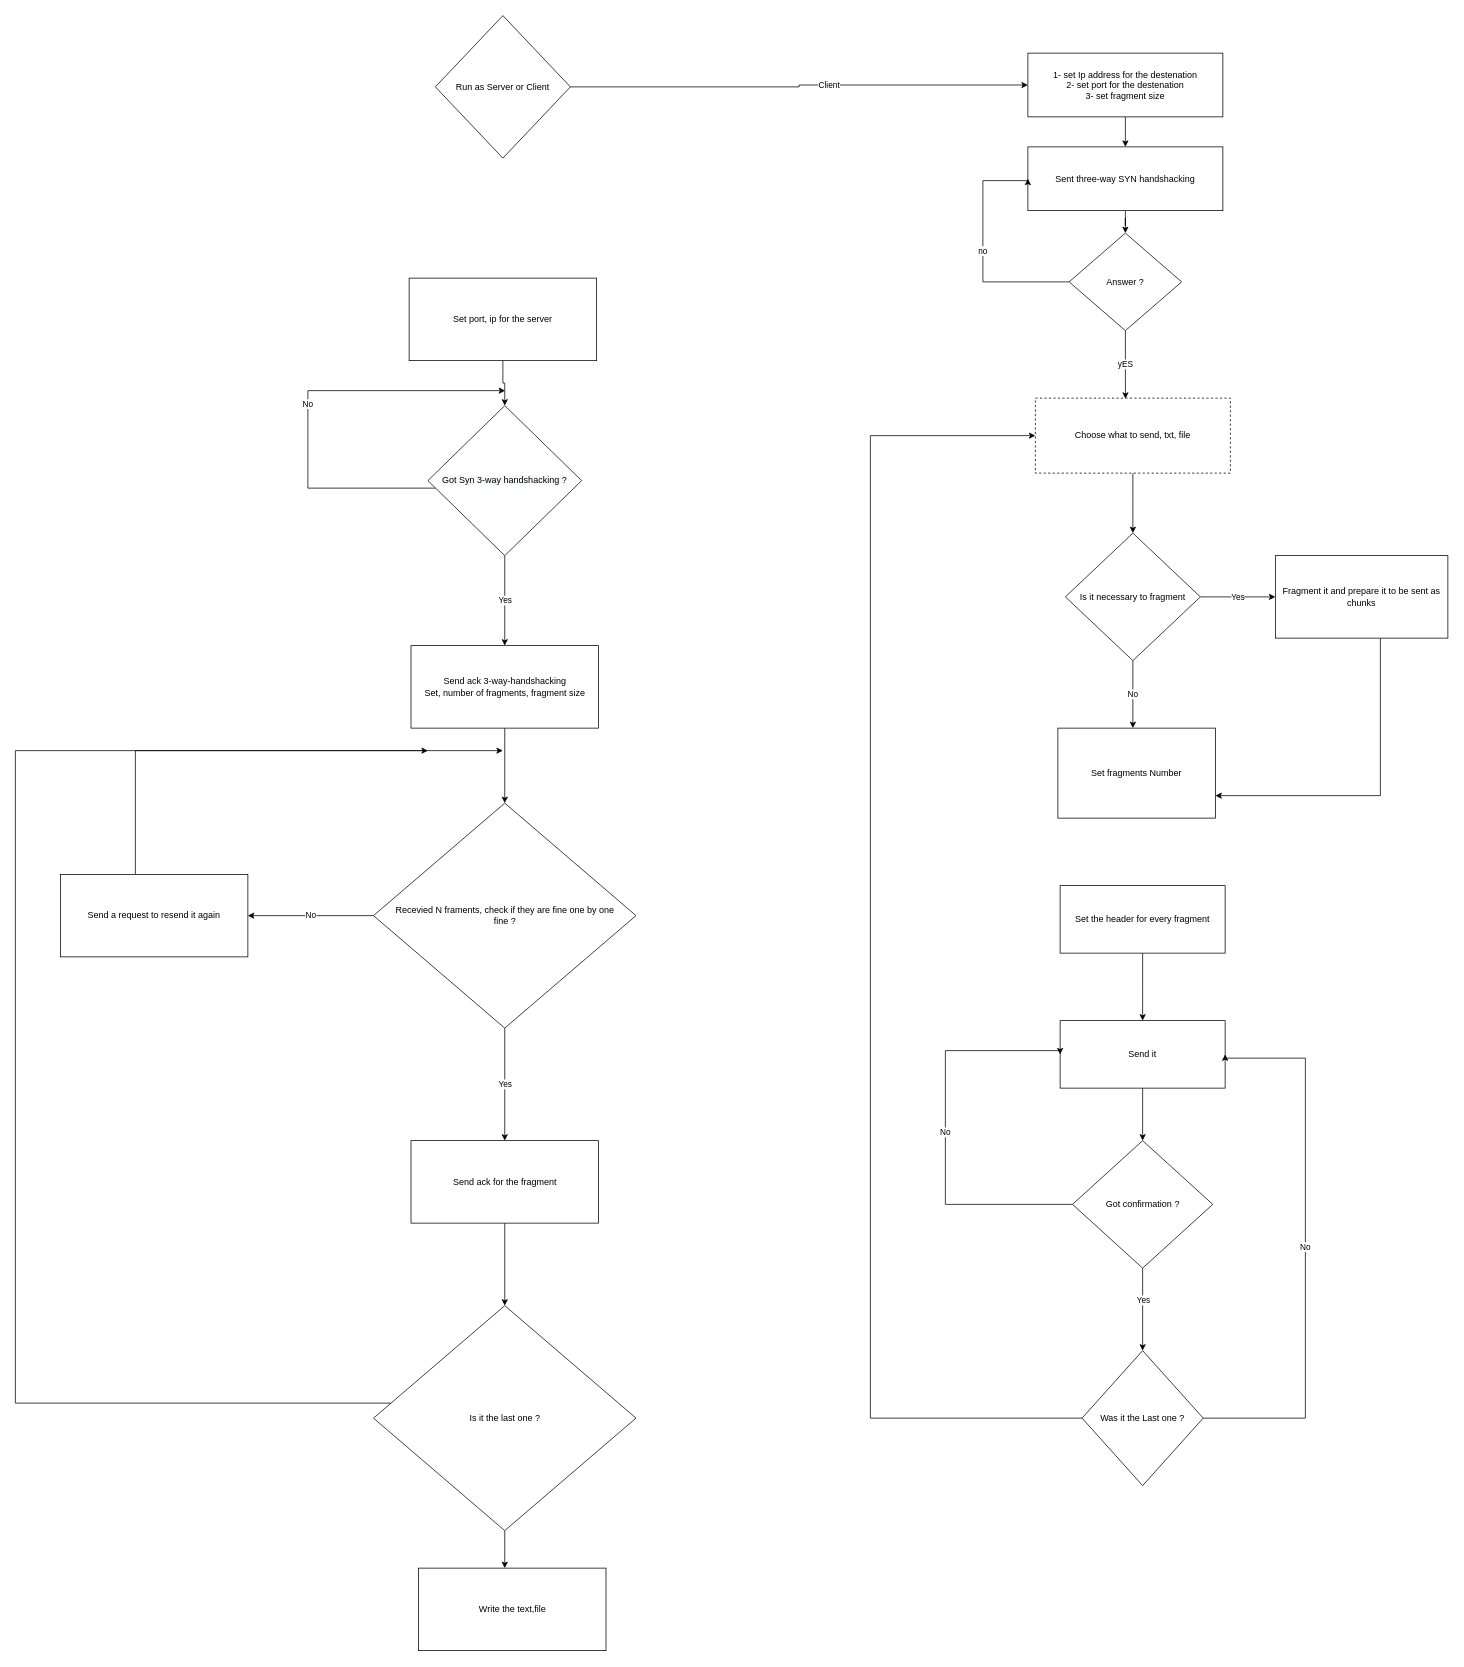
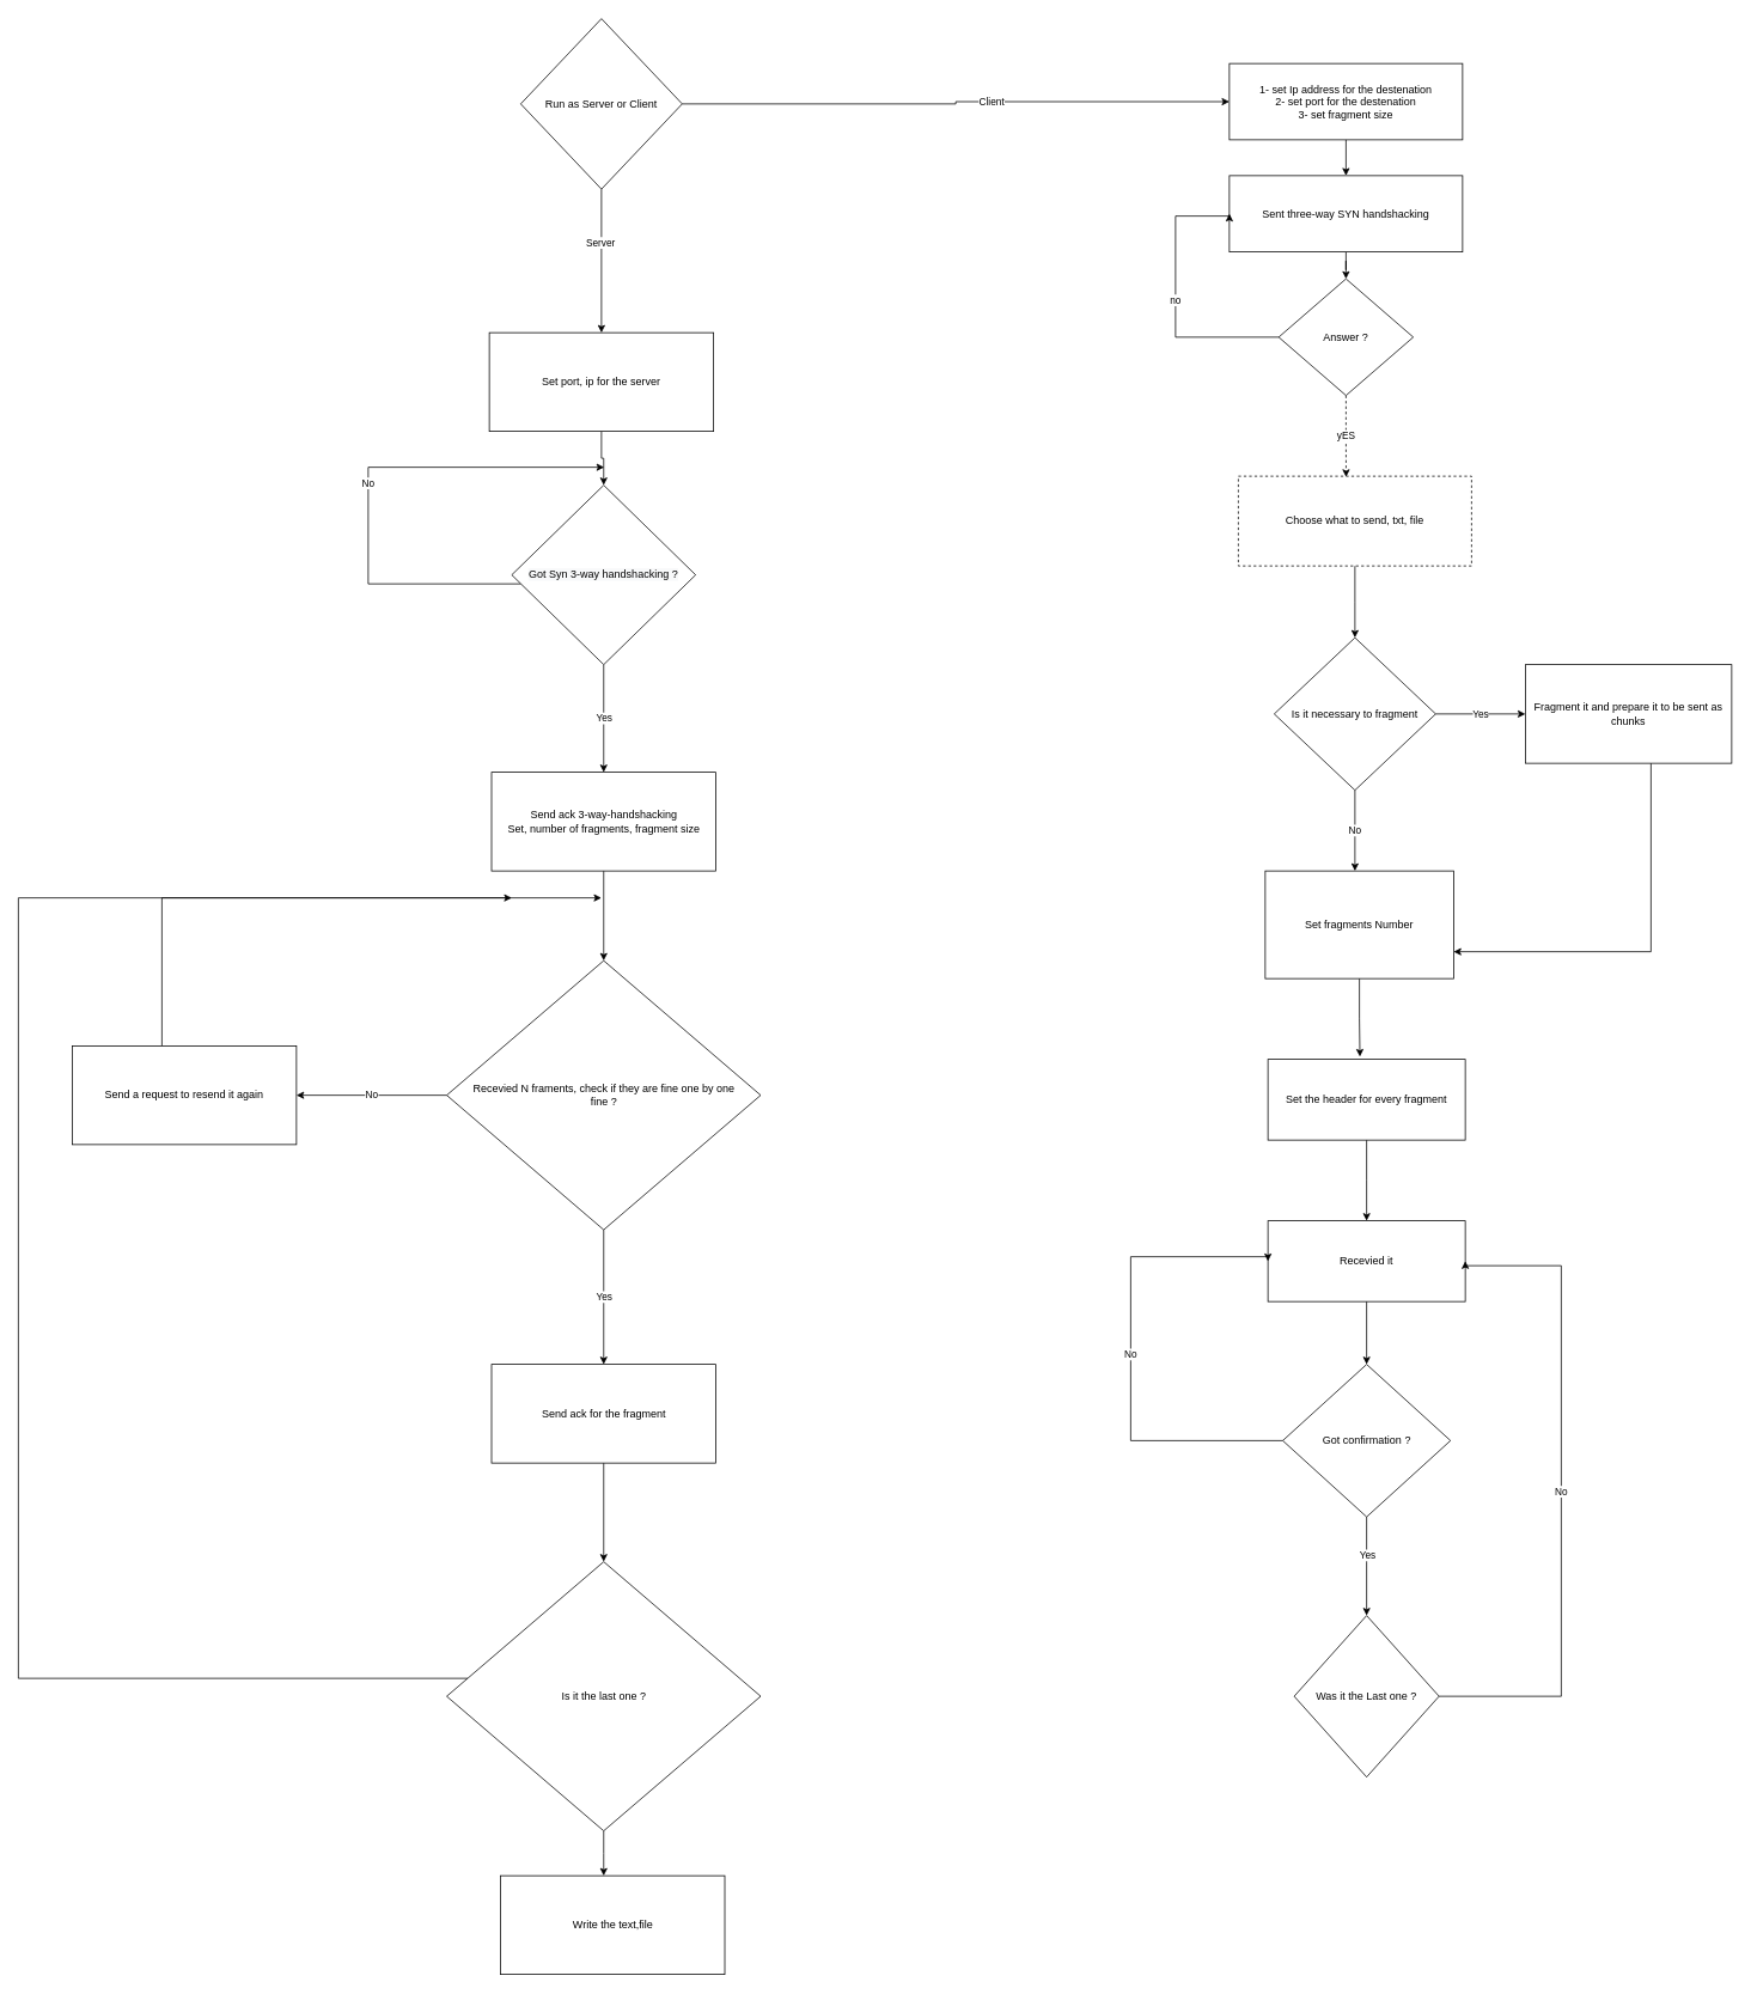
+ <mxCell id="4" style="edgeStyle=orthogonalEdgeStyle;rounded=0;orthogonalLoop=1;jettySize=auto;html=1;entryX=0.5;entryY=0;entryDx=0;entryDy=0;" edge="1" parent="1" source="6" target="35"><mxGeometry relative="1" as="geometry"><mxPoint x="670" y="360" as="targetPoint" /></mxGeometry></mxCell>
+ <mxCell id="5" value="Server" style="edgeLabel;html=1;align=center;verticalAlign=middle;resizable=0;points=[];" vertex="1" connectable="0" parent="4"><mxGeometry x="-0.264" y="-2" relative="1" as="geometry"><mxPoint as="offset" /></mxGeometry></mxCell>
- <mxCell id="21" value="yES" style="edgeStyle=orthogonalEdgeStyle;rounded=0;orthogonalLoop=1;jettySize=auto;html=1;entryX=0.462;entryY=0.008;entryDx=0;entryDy=0;entryPerimeter=0;" edge="1" parent="1" source="22" target="10"><mxGeometry relative="1" as="geometry" /></mxCell>
+ <mxCell id="21" value="yES" style="edgeStyle=orthogonalEdgeStyle;rounded=0;orthogonalLoop=1;jettySize=auto;html=1;entryX=0.462;entryY=0.008;entryDx=0;entryDy=0;entryPerimeter=0;dashed=1;" edge="1" parent="1" source="22" target="10"><mxGeometry relative="1" as="geometry" /></mxCell>
- <mxCell id="31" style="edgeStyle=orthogonalEdgeStyle;rounded=0;orthogonalLoop=1;jettySize=auto;html=1;entryX=0;entryY=0.5;entryDx=0;entryDy=0;" edge="1" parent="1" source="33" target="10"><mxGeometry relative="1" as="geometry"><mxPoint x="1170" y="580" as="targetPoint" /><Array as="points"><mxPoint x="1160" y="1890" /><mxPoint x="1160" y="580" /></Array></mxGeometry></mxCell>
+ <mxCell id="16" style="edgeStyle=orthogonalEdgeStyle;rounded=0;orthogonalLoop=1;jettySize=auto;html=1;entryX=0.466;entryY=-0.033;entryDx=0;entryDy=0;entryPerimeter=0;" edge="1" parent="1" source="17" target="24"><mxGeometry relative="1" as="geometry"><mxPoint x="1515" y="1140" as="targetPoint" /></mxGeometry></mxCell>
- <mxCell id="26" value="Send it" style="rounded=0;whiteSpace=wrap;html=1;" vertex="1" parent="1"><mxGeometry x="1413" y="1360" width="220" height="90" as="geometry" /></mxCell>
+ <mxCell id="26" value="Recevied it" style="rounded=0;whiteSpace=wrap;html=1;" vertex="1" parent="1"><mxGeometry x="1413" y="1360" width="220" height="90" as="geometry" /></mxCell>
